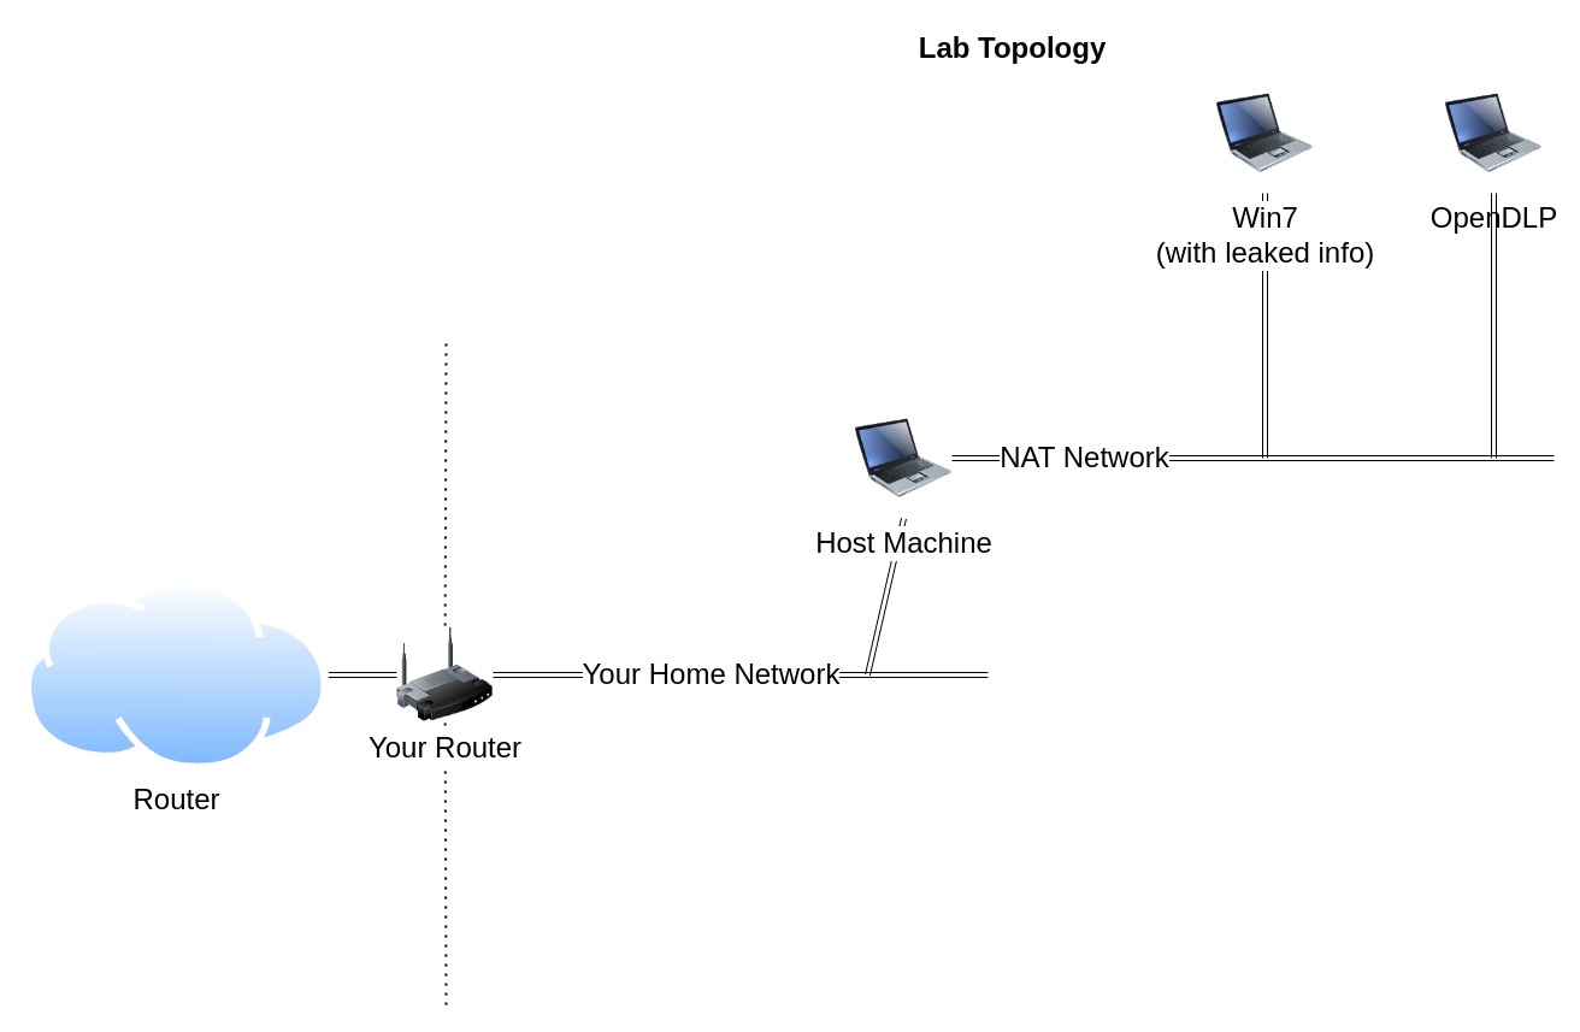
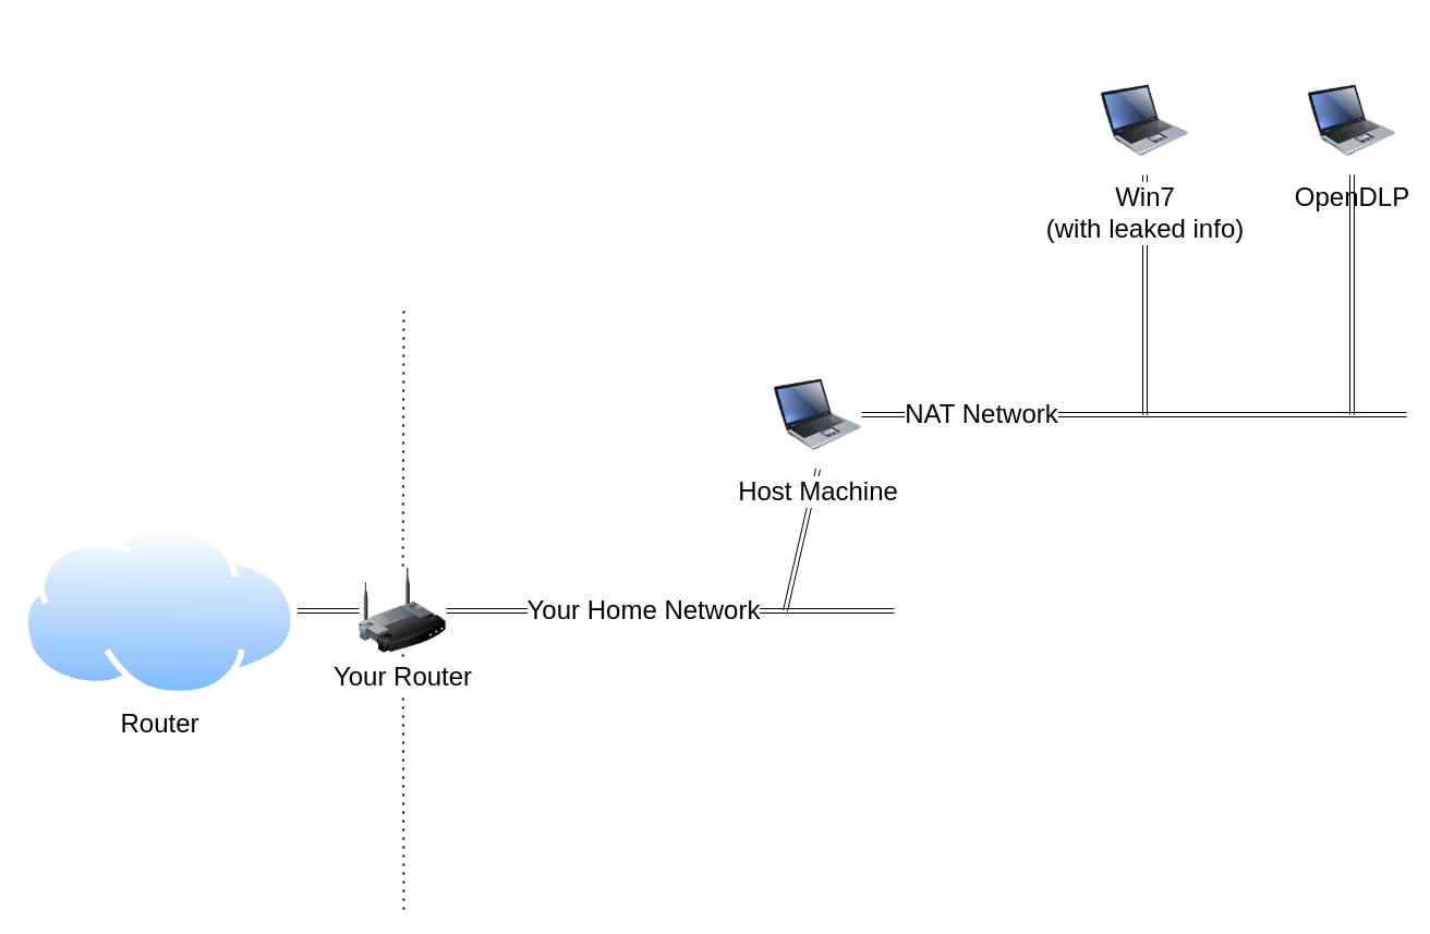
- <mxCell id="5" value="Lab Topology" style="text;strokeColor=none;fillColor=none;html=1;fontSize=24;fontStyle=1;verticalAlign=middle;align=center;fontColor=default;labelBackgroundColor=none;" parent="1" vertex="1"><mxGeometry x="409" y="20" width="861" height="40" as="geometry" /></mxCell>
